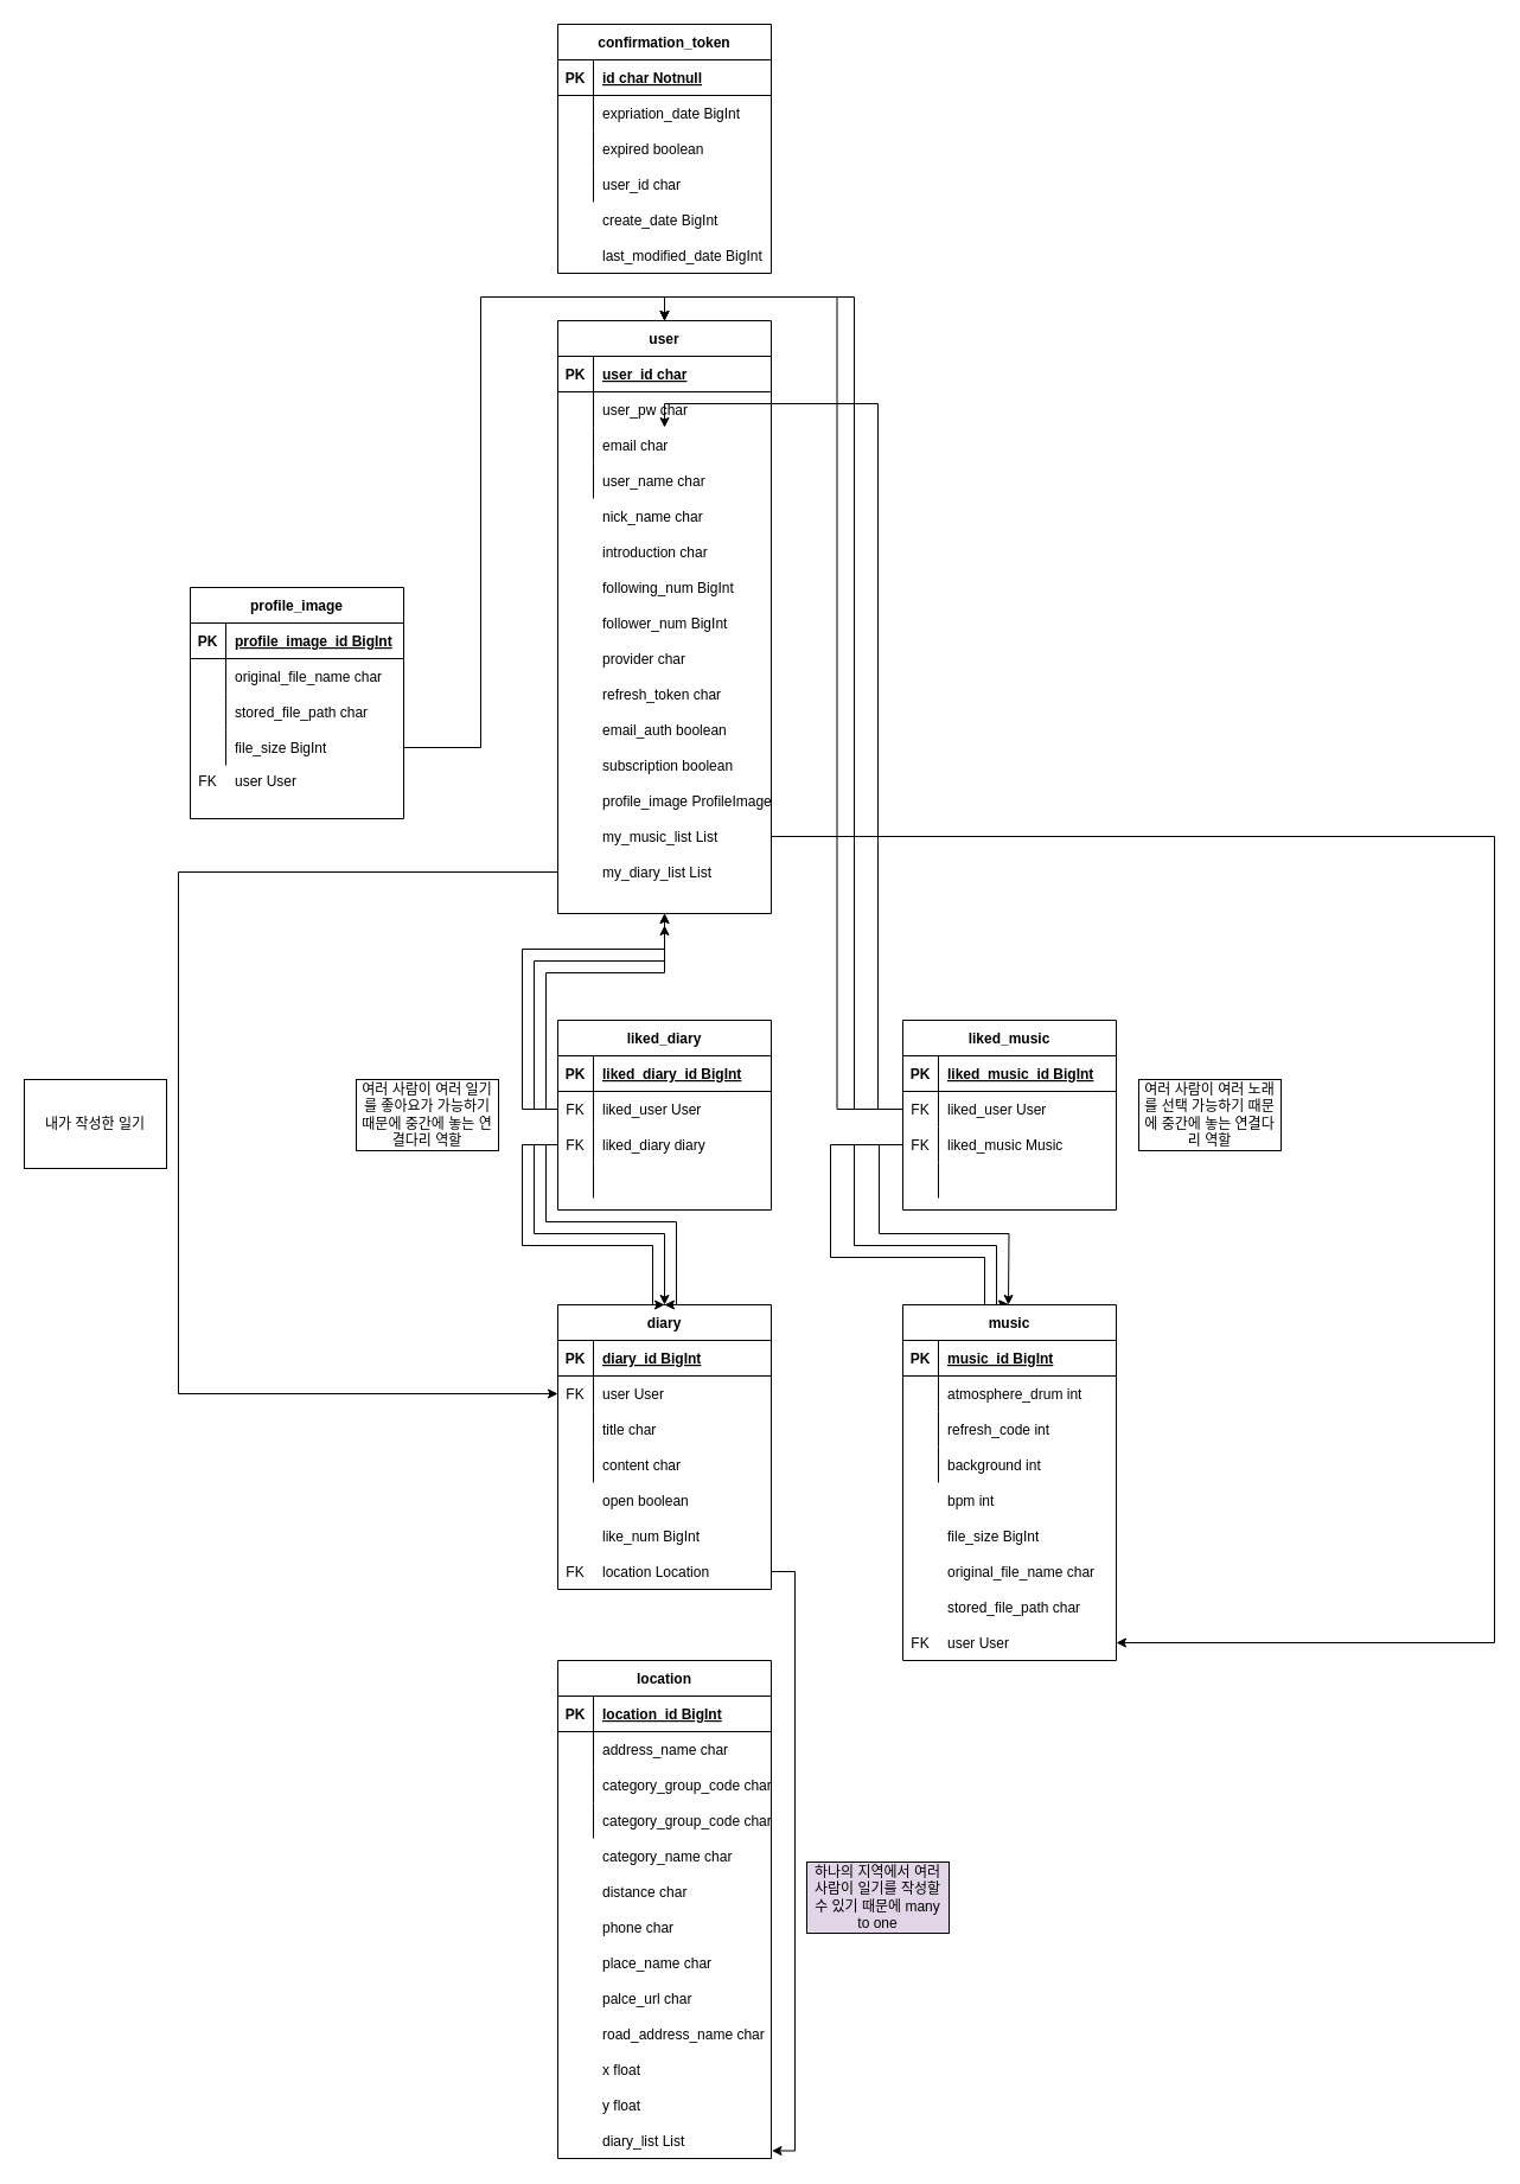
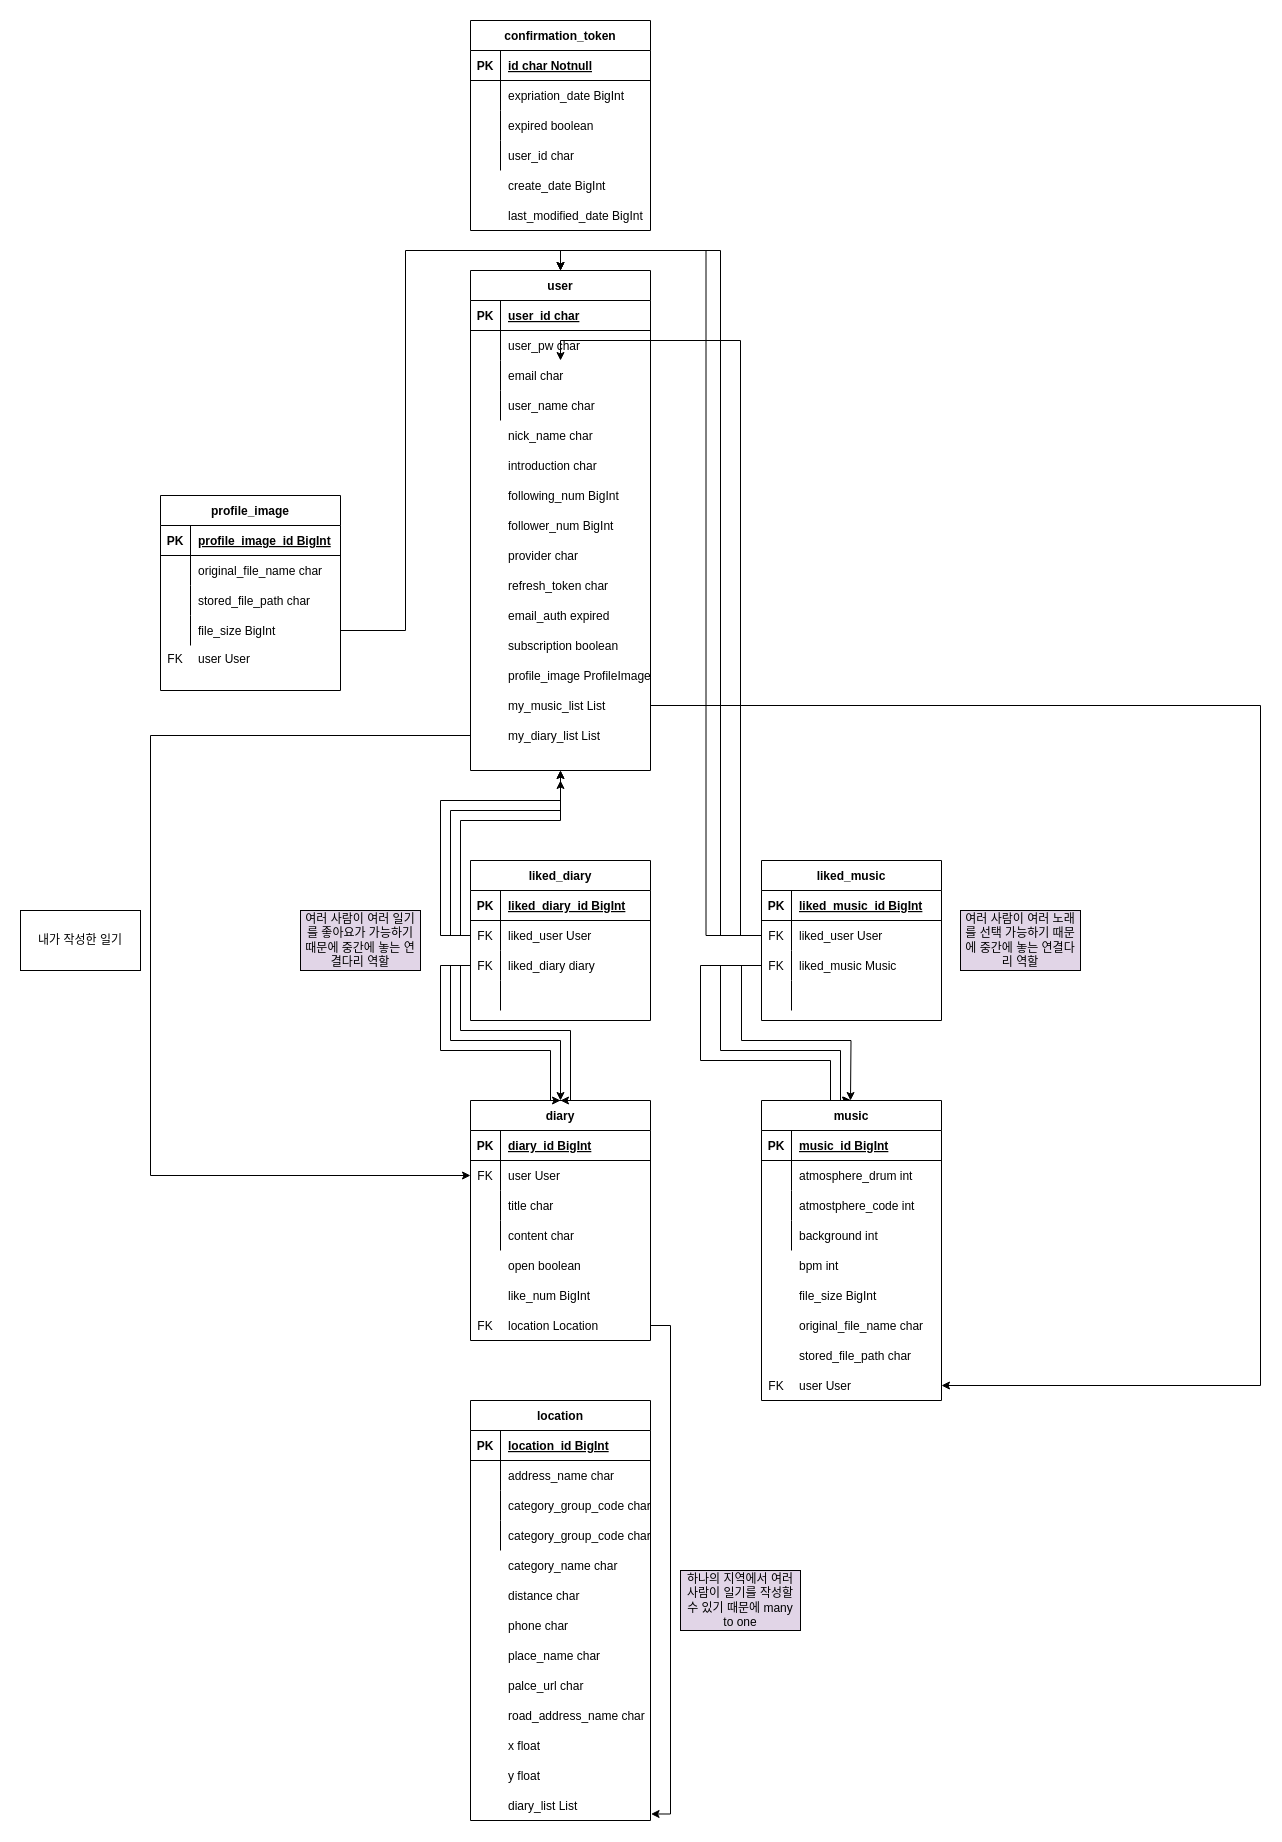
- <mxCell id="144" value="email_auth boolean" style="shape=partialRectangle;connectable=0;fillColor=none;top=0;left=0;bottom=0;right=0;align=left;spacingLeft=6;overflow=hidden;" vertex="1" parent="142"><mxGeometry x="30" width="150" height="30" as="geometry"><mxRectangle width="150" height="30" as="alternateBounds" /></mxGeometry></mxCell>
+ <mxCell id="144" value="email_auth expired" style="shape=partialRectangle;connectable=0;fillColor=none;top=0;left=0;bottom=0;right=0;align=left;spacingLeft=6;overflow=hidden;" vertex="1" parent="142"><mxGeometry x="30" width="150" height="30" as="geometry"><mxRectangle width="150" height="30" as="alternateBounds" /></mxGeometry></mxCell>
- <mxCell id="206" value="여러 사람이 여러 일기를 좋아요가 가능하기 때문에 중간에 놓는 연결다리 역할" style="rounded=0;whiteSpace=wrap;html=1;" vertex="1" parent="1"><mxGeometry x="300" y="910" width="120" height="60" as="geometry" /></mxCell>
+ <mxCell id="206" value="여러 사람이 여러 일기를 좋아요가 가능하기 때문에 중간에 놓는 연결다리 역할" style="rounded=0;whiteSpace=wrap;html=1;fillColor=#e1d5e7;" vertex="1" parent="1"><mxGeometry x="300" y="910" width="120" height="60" as="geometry" /></mxCell>
- <mxCell id="205" value="여러 사람이 여러 노래를 선택 가능하기 때문에 중간에 놓는 연결다리 역할" style="rounded=0;whiteSpace=wrap;html=1;" vertex="1" parent="1"><mxGeometry x="960" y="910" width="120" height="60" as="geometry" /></mxCell>
+ <mxCell id="205" value="여러 사람이 여러 노래를 선택 가능하기 때문에 중간에 놓는 연결다리 역할" style="rounded=0;whiteSpace=wrap;html=1;fillColor=#e1d5e7;" vertex="1" parent="1"><mxGeometry x="960" y="910" width="120" height="60" as="geometry" /></mxCell>
- <mxCell id="219" value="내가 작성한 일기" style="rounded=0;whiteSpace=wrap;html=1;" vertex="1" parent="1"><mxGeometry x="20" y="910" width="120" height="75" as="geometry" /></mxCell>
+ <mxCell id="219" value="내가 작성한 일기" style="rounded=0;whiteSpace=wrap;html=1;" vertex="1" parent="1"><mxGeometry x="20" y="910" width="120" height="60" as="geometry" /></mxCell>
- <mxCell id="88" value="refresh_code int" style="shape=partialRectangle;connectable=0;fillColor=none;top=0;left=0;bottom=0;right=0;align=left;spacingLeft=6;overflow=hidden;" vertex="1" parent="86"><mxGeometry x="30" width="150" height="30" as="geometry"><mxRectangle width="150" height="30" as="alternateBounds" /></mxGeometry></mxCell>
+ <mxCell id="88" value="atmostphere_code int" style="shape=partialRectangle;connectable=0;fillColor=none;top=0;left=0;bottom=0;right=0;align=left;spacingLeft=6;overflow=hidden;" vertex="1" parent="86"><mxGeometry x="30" width="150" height="30" as="geometry"><mxRectangle width="150" height="30" as="alternateBounds" /></mxGeometry></mxCell>
